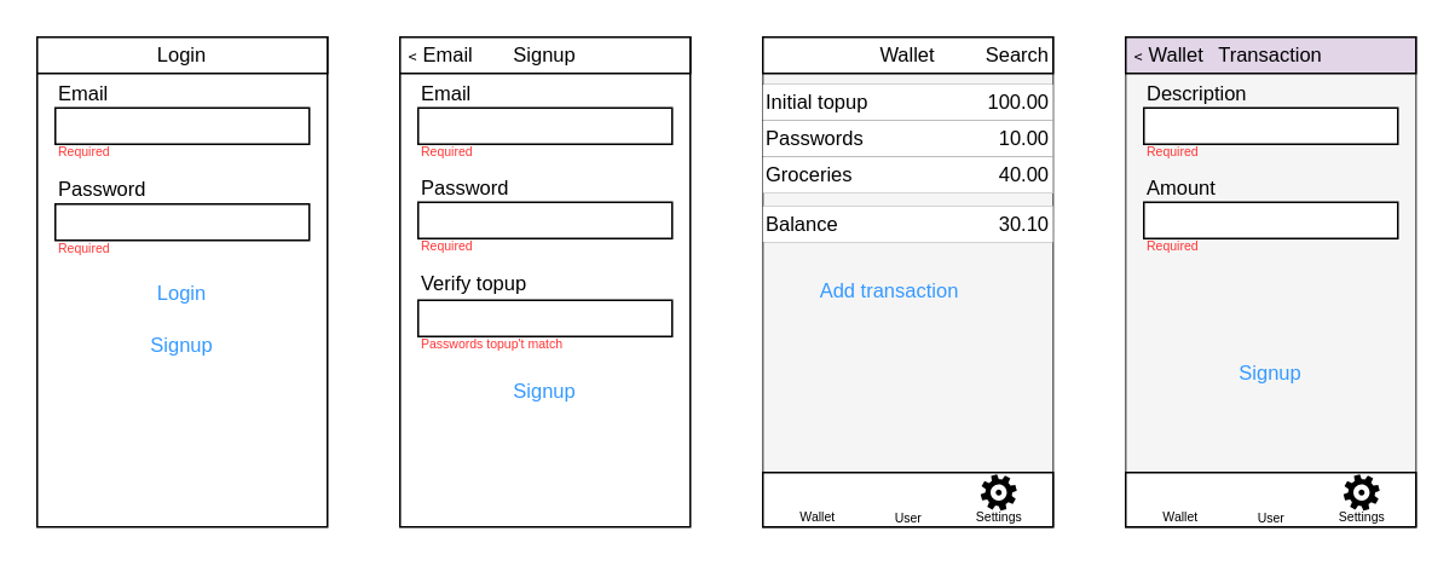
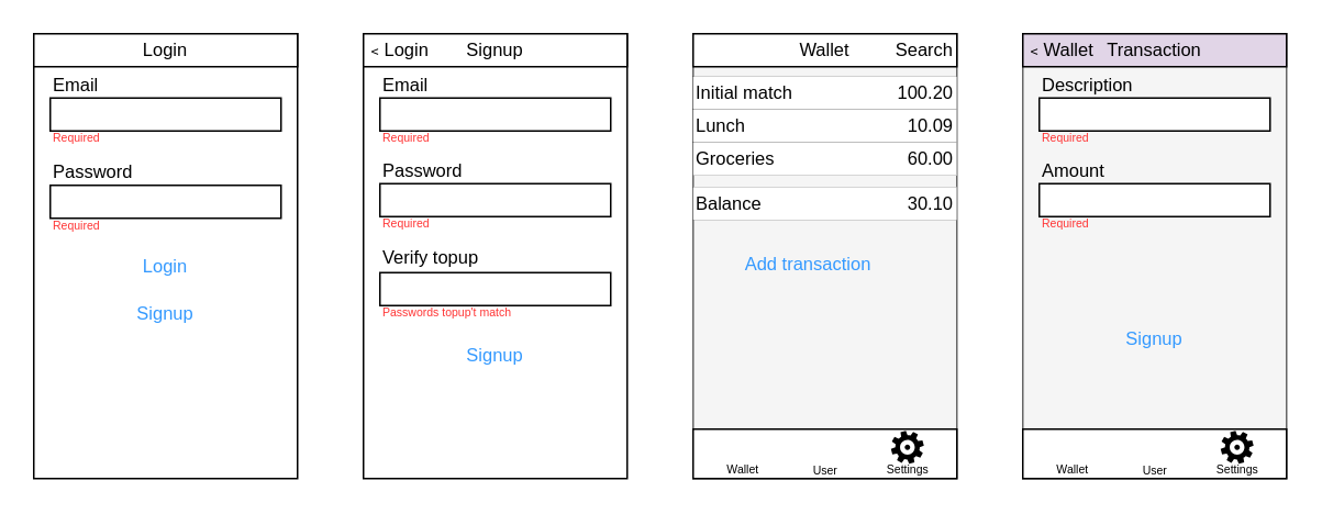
- <mxCell id="20" value="&lt;span style=&quot;background-color: transparent; color: var(--black-800); font-family: var(--ff-mono); font-size: 11px; font-style: inherit; font-variant-ligatures: inherit; font-variant-caps: inherit; font-weight: inherit;&quot;&gt;﹤&lt;/span&gt;Email" style="text;html=1;strokeColor=none;fillColor=none;align=left;verticalAlign=middle;whiteSpace=wrap;rounded=0;fontSize=11;" vertex="1" parent="1"><mxGeometry x="220" y="25" width="60" height="10" as="geometry" /></mxCell>
+ <mxCell id="20" value="&lt;span style=&quot;background-color: transparent; color: var(--black-800); font-family: var(--ff-mono); font-size: 11px; font-style: inherit; font-variant-ligatures: inherit; font-variant-caps: inherit; font-weight: inherit;&quot;&gt;﹤&lt;/span&gt;Login" style="text;html=1;strokeColor=none;fillColor=none;align=left;verticalAlign=middle;whiteSpace=wrap;rounded=0;fontSize=11;" vertex="1" parent="1"><mxGeometry x="220" y="25" width="60" height="10" as="geometry" /></mxCell>
- <mxCell id="28" value="Initial topup" style="text;html=1;strokeColor=none;fillColor=none;align=left;verticalAlign=middle;whiteSpace=wrap;rounded=0;fontSize=11;" vertex="1" parent="1"><mxGeometry x="420" y="51" width="90" height="10" as="geometry" /></mxCell>
+ <mxCell id="28" value="Initial match" style="text;html=1;strokeColor=none;fillColor=none;align=left;verticalAlign=middle;whiteSpace=wrap;rounded=0;fontSize=11;" vertex="1" parent="1"><mxGeometry x="420" y="51" width="90" height="10" as="geometry" /></mxCell>
- <mxCell id="29" value="100.00" style="text;html=1;strokeColor=none;fillColor=none;align=right;verticalAlign=middle;whiteSpace=wrap;rounded=0;fontSize=11;" vertex="1" parent="1"><mxGeometry x="490" y="51" width="90" height="10" as="geometry" /></mxCell>
+ <mxCell id="29" value="100.20" style="text;html=1;strokeColor=none;fillColor=none;align=right;verticalAlign=middle;whiteSpace=wrap;rounded=0;fontSize=11;" vertex="1" parent="1"><mxGeometry x="490" y="51" width="90" height="10" as="geometry" /></mxCell>
- <mxCell id="31" value="Passwords" style="text;html=1;strokeColor=none;fillColor=none;align=left;verticalAlign=middle;whiteSpace=wrap;rounded=0;fontSize=11;" vertex="1" parent="1"><mxGeometry x="420" y="71" width="90" height="10" as="geometry" /></mxCell>
+ <mxCell id="31" value="Lunch" style="text;html=1;strokeColor=none;fillColor=none;align=left;verticalAlign=middle;whiteSpace=wrap;rounded=0;fontSize=11;" vertex="1" parent="1"><mxGeometry x="420" y="71" width="90" height="10" as="geometry" /></mxCell>
- <mxCell id="32" value="10.00" style="text;html=1;strokeColor=none;fillColor=none;align=right;verticalAlign=middle;whiteSpace=wrap;rounded=0;fontSize=11;" vertex="1" parent="1"><mxGeometry x="490" y="71" width="90" height="10" as="geometry" /></mxCell>
+ <mxCell id="32" value="10.09" style="text;html=1;strokeColor=none;fillColor=none;align=right;verticalAlign=middle;whiteSpace=wrap;rounded=0;fontSize=11;" vertex="1" parent="1"><mxGeometry x="490" y="71" width="90" height="10" as="geometry" /></mxCell>
- <mxCell id="35" value="40.00" style="text;html=1;strokeColor=none;fillColor=none;align=right;verticalAlign=middle;whiteSpace=wrap;rounded=0;fontSize=11;" vertex="1" parent="1"><mxGeometry x="490" y="91" width="90" height="10" as="geometry" /></mxCell>
+ <mxCell id="35" value="60.00" style="text;html=1;strokeColor=none;fillColor=none;align=right;verticalAlign=middle;whiteSpace=wrap;rounded=0;fontSize=11;" vertex="1" parent="1"><mxGeometry x="490" y="91" width="90" height="10" as="geometry" /></mxCell>
